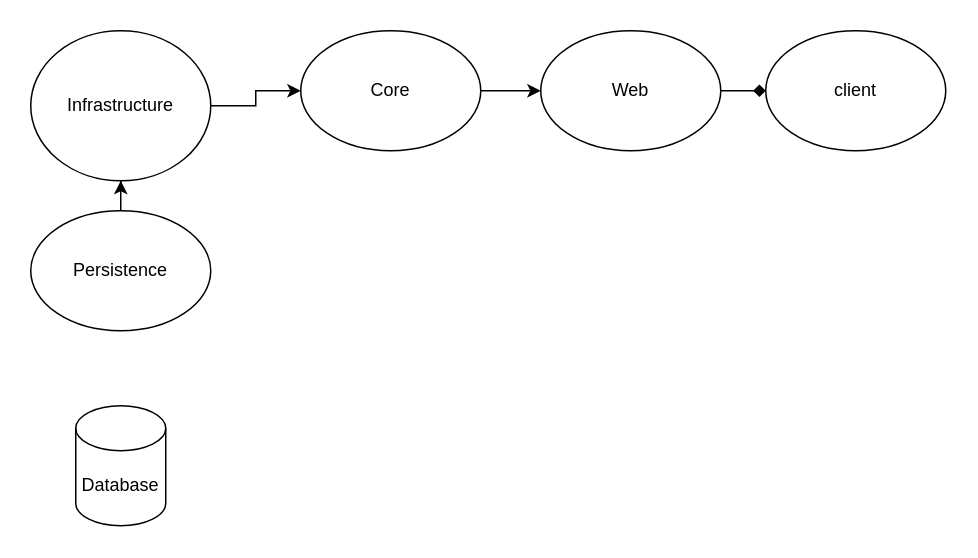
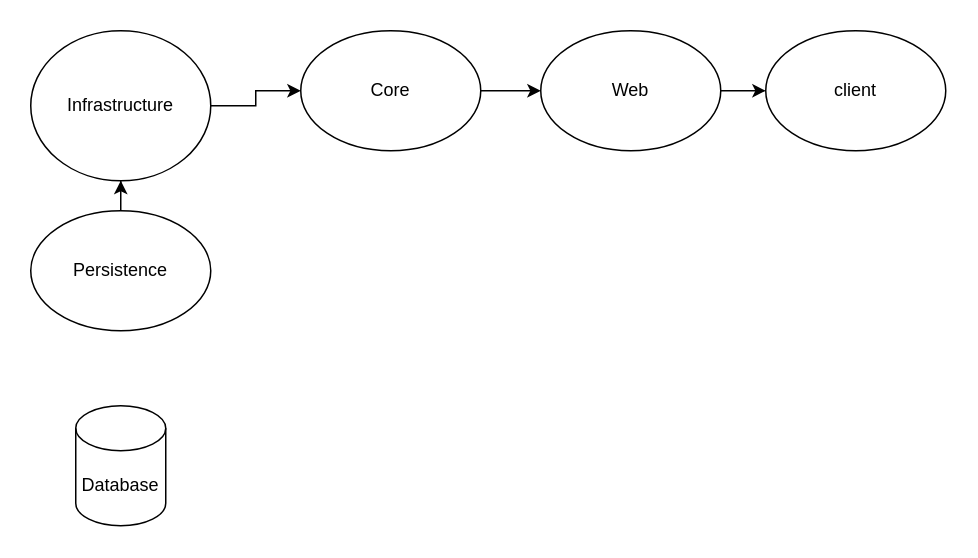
- <mxCell id="9" style="edgeStyle=orthogonalEdgeStyle;rounded=0;orthogonalLoop=1;jettySize=auto;html=1;endArrow=diamond;" edge="1" parent="1" source="10" target="11"><mxGeometry relative="1" as="geometry" /></mxCell>
+ <mxCell id="9" style="edgeStyle=orthogonalEdgeStyle;rounded=0;orthogonalLoop=1;jettySize=auto;html=1;" edge="1" parent="1" source="10" target="11"><mxGeometry relative="1" as="geometry" /></mxCell>
